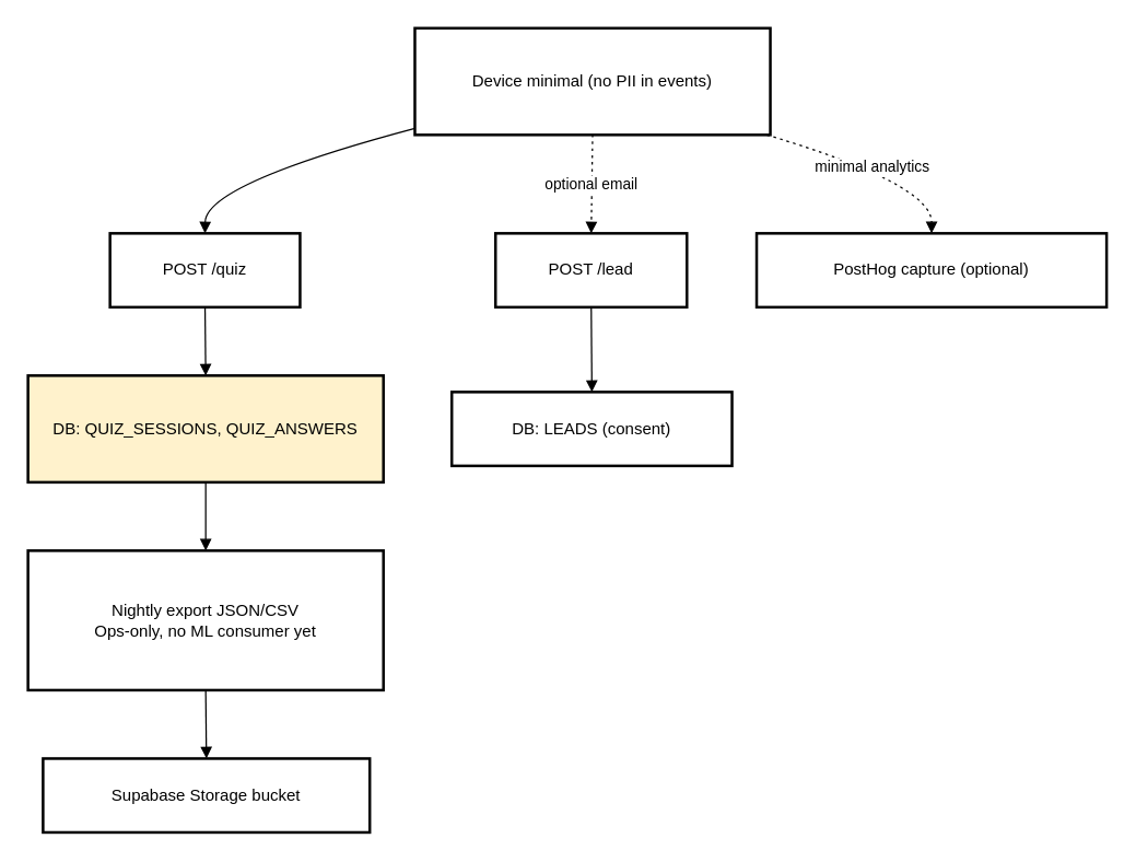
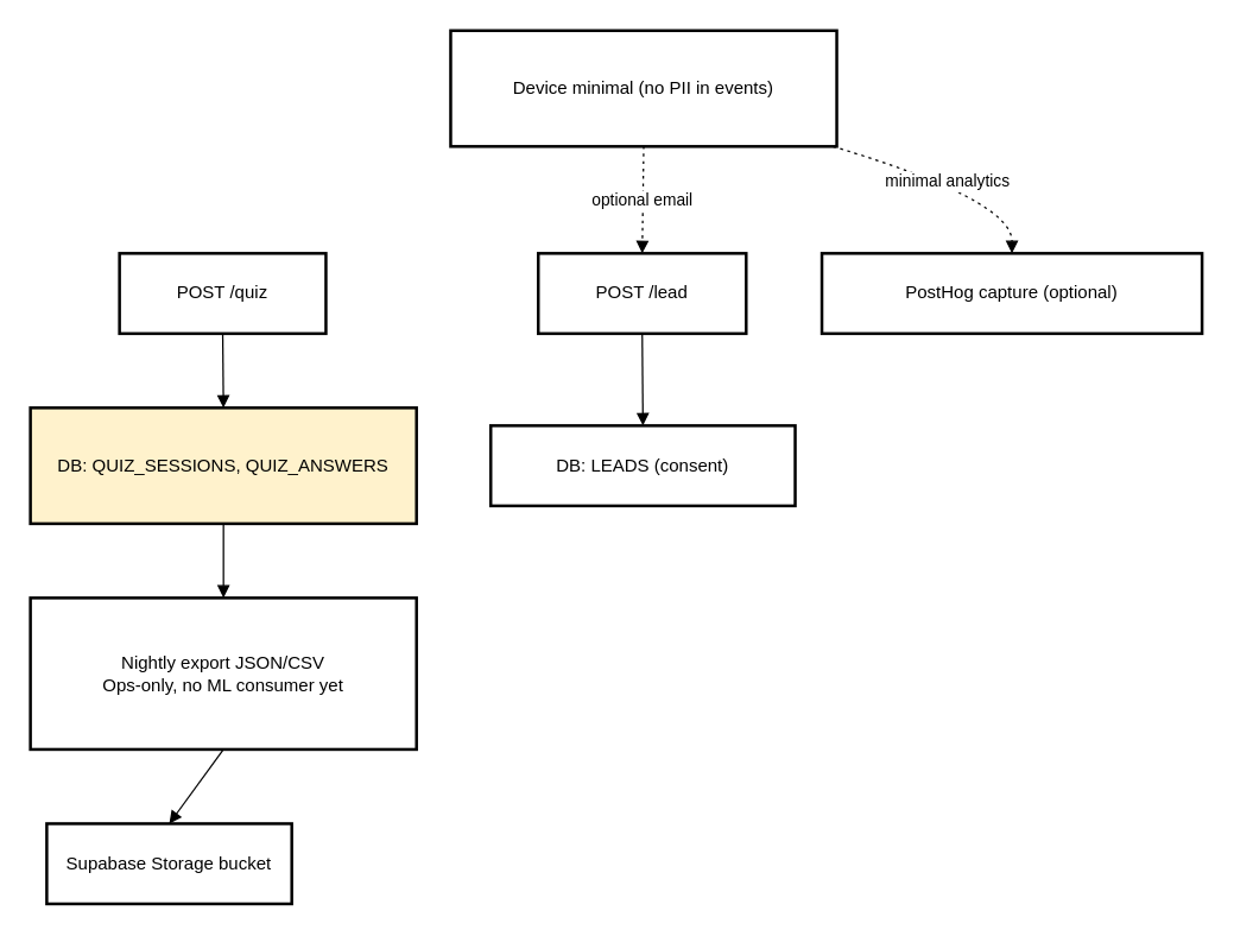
- <mxCell id="10" value="" style="curved=1;startArrow=none;endArrow=block;exitX=0;exitY=0.94;entryX=0.5;entryY=0.01;rounded=0;" edge="1" parent="1" source="2" target="3"><mxGeometry relative="1" as="geometry"><Array as="points"><mxPoint x="150" y="134" /></Array></mxGeometry></mxCell>
- <mxCell id="8" value="Supabase Storage bucket" style="whiteSpace=wrap;strokeWidth=2;" vertex="1" parent="1"><mxGeometry x="31" y="554" width="239" height="54" as="geometry" /></mxCell>
+ <mxCell id="8" value="Supabase Storage bucket" style="whiteSpace=wrap;strokeWidth=2;" vertex="1" parent="1"><mxGeometry x="31" y="554" width="165" height="54" as="geometry" /></mxCell>
